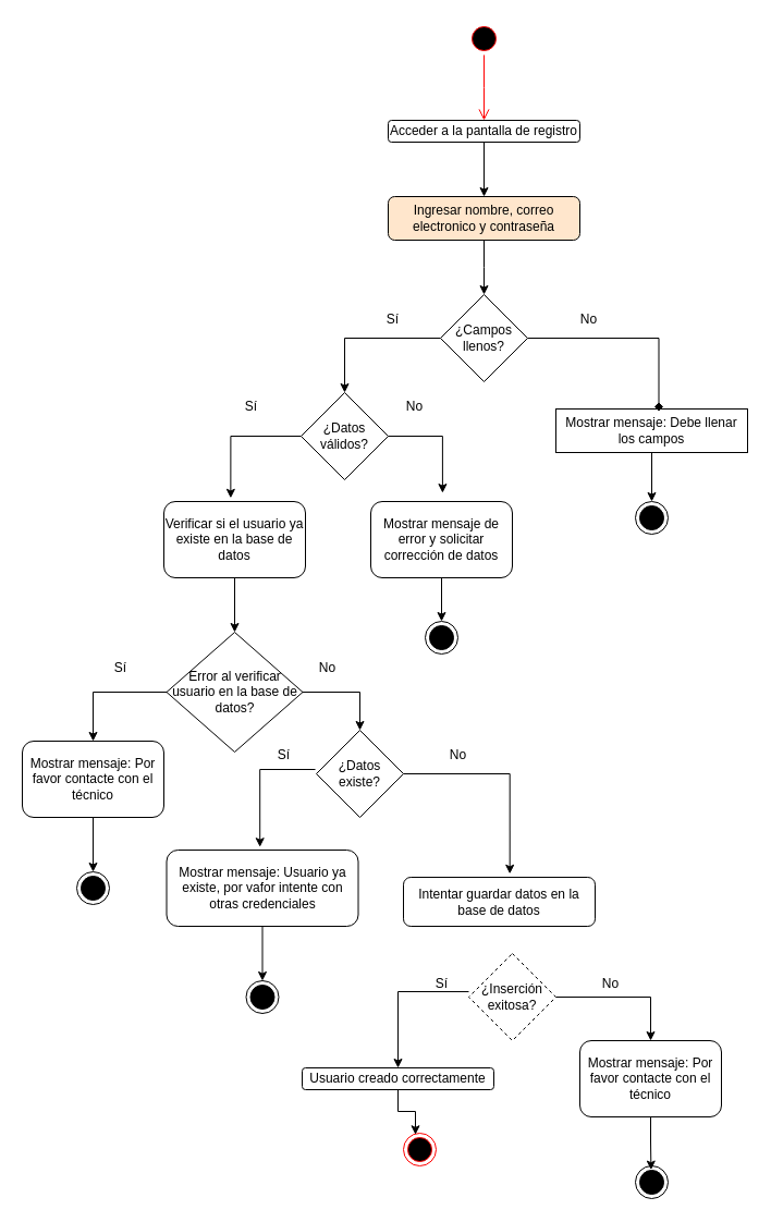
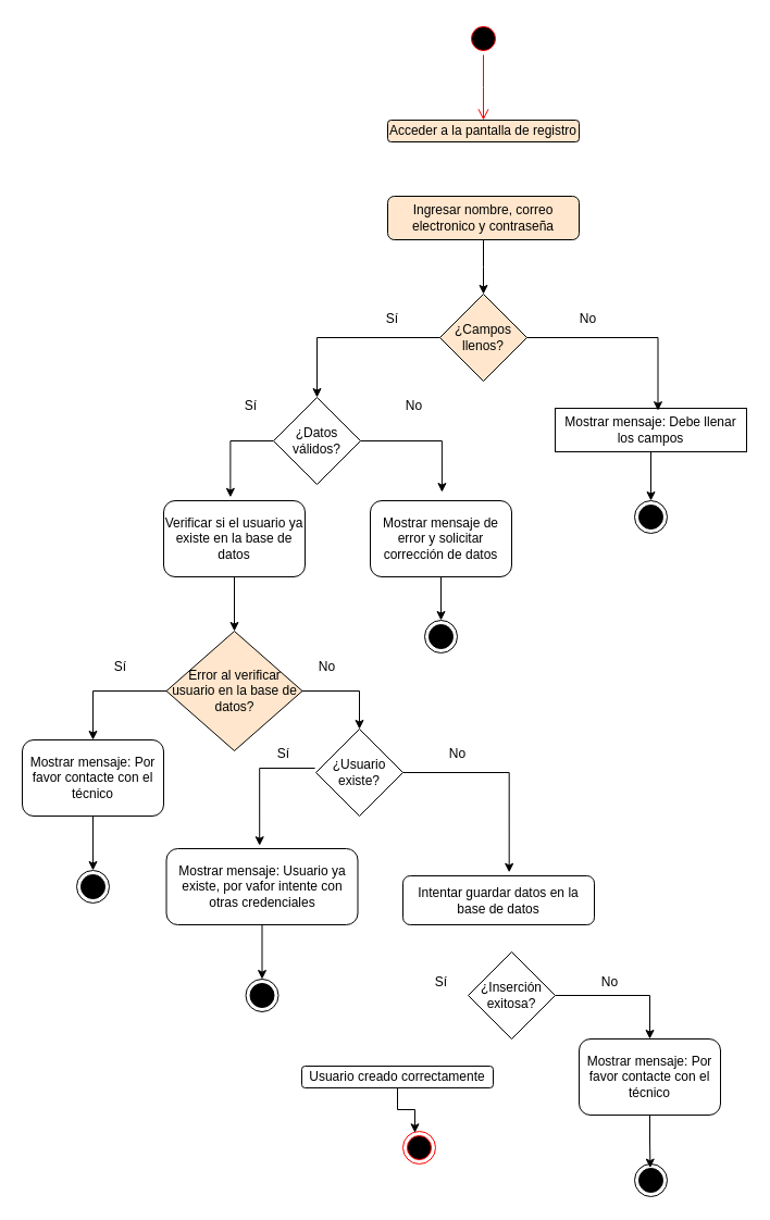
- <mxCell id="5" value="Acceder a la pantalla de registro" style="rounded=1;whiteSpace=wrap;html=1;" vertex="1" parent="1"><mxGeometry x="356" y="110" width="176" height="20" as="geometry" /></mxCell>
+ <mxCell id="5" value="Acceder a la pantalla de registro" style="rounded=1;whiteSpace=wrap;html=1;fillColor=#ffe6cc;" vertex="1" parent="1"><mxGeometry x="356" y="110" width="176" height="20" as="geometry" /></mxCell>
- <mxCell id="4" style="edgeStyle=orthogonalEdgeStyle;rounded=0;orthogonalLoop=1;jettySize=auto;html=1;" edge="1" parent="1" source="5" target="7"><mxGeometry relative="1" as="geometry" /></mxCell>
- <mxCell id="9" value="¿Campos llenos?" style="rhombus;whiteSpace=wrap;html=1;" vertex="1" parent="1"><mxGeometry x="404" y="270" width="80" height="80" as="geometry" /></mxCell>
+ <mxCell id="9" value="¿Campos llenos?" style="rhombus;whiteSpace=wrap;html=1;fillColor=#ffe6cc;" vertex="1" parent="1"><mxGeometry x="404" y="270" width="80" height="80" as="geometry" /></mxCell>
- <mxCell id="12" style="edgeStyle=orthogonalEdgeStyle;rounded=0;orthogonalLoop=1;jettySize=auto;html=1;entryX=0.537;entryY=0.055;entryDx=0;entryDy=0;entryPerimeter=0;endArrow=diamond;" edge="1" parent="1" source="9" target="11"><mxGeometry relative="1" as="geometry" /></mxCell>
+ <mxCell id="12" style="edgeStyle=orthogonalEdgeStyle;rounded=0;orthogonalLoop=1;jettySize=auto;html=1;entryX=0.537;entryY=0.055;entryDx=0;entryDy=0;entryPerimeter=0;" edge="1" parent="1" source="9" target="11"><mxGeometry relative="1" as="geometry" /></mxCell>
- <mxCell id="15" value="¿Datos válidos?" style="rhombus;whiteSpace=wrap;html=1;" vertex="1" parent="1"><mxGeometry x="276" y="360" width="80" height="80" as="geometry" /></mxCell>
+ <mxCell id="15" value="¿Datos válidos?" style="rhombus;whiteSpace=wrap;html=1;" vertex="1" parent="1"><mxGeometry x="251" y="365" width="80" height="80" as="geometry" /></mxCell>
- <mxCell id="28" value="Error al verificar usuario en la base de datos?" style="rhombus;whiteSpace=wrap;html=1;" vertex="1" parent="1"><mxGeometry x="152.5" y="580" width="125" height="110" as="geometry" /></mxCell>
+ <mxCell id="28" value="Error al verificar usuario en la base de datos?" style="rhombus;whiteSpace=wrap;html=1;fillColor=#ffe6cc;" vertex="1" parent="1"><mxGeometry x="152.5" y="580" width="125" height="110" as="geometry" /></mxCell>
- <mxCell id="36" value="¿Datos existe?" style="rhombus;whiteSpace=wrap;html=1;" vertex="1" parent="1"><mxGeometry x="290" y="670" width="80" height="80" as="geometry" /></mxCell>
+ <mxCell id="36" value="¿Usuario existe?" style="rhombus;whiteSpace=wrap;html=1;" vertex="1" parent="1"><mxGeometry x="290" y="670" width="80" height="80" as="geometry" /></mxCell>
- <mxCell id="48" style="edgeStyle=orthogonalEdgeStyle;rounded=0;orthogonalLoop=1;jettySize=auto;html=1;entryX=0.5;entryY=0;entryDx=0;entryDy=0;exitX=0;exitY=0.438;exitDx=0;exitDy=0;exitPerimeter=0;" edge="1" parent="1" source="49" target="52"><mxGeometry relative="1" as="geometry" /></mxCell>
- <mxCell id="49" value="¿Inserción exitosa?" style="rhombus;whiteSpace=wrap;html=1;dashed=1;" vertex="1" parent="1"><mxGeometry x="430" y="875" width="80" height="80" as="geometry" /></mxCell>
+ <mxCell id="49" value="¿Inserción exitosa?" style="rhombus;whiteSpace=wrap;html=1;" vertex="1" parent="1"><mxGeometry x="430" y="875" width="80" height="80" as="geometry" /></mxCell>
